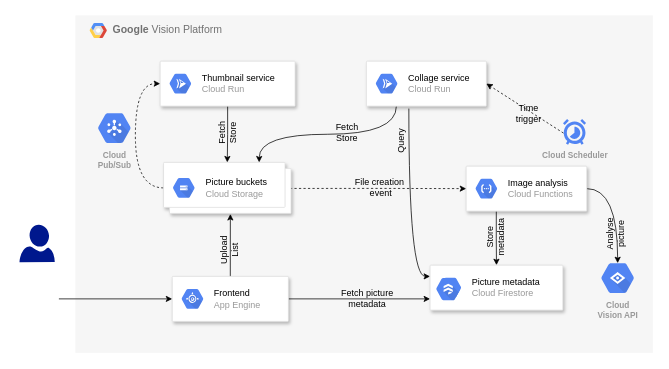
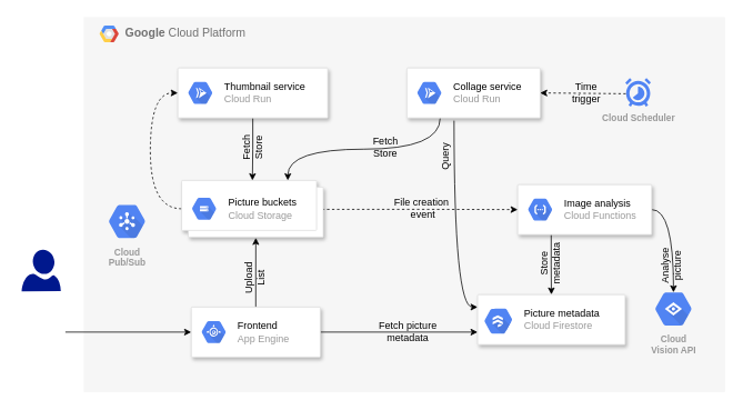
- <mxCell id="2" value="&lt;b&gt;Google &lt;/b&gt;Vision Platform" style="fillColor=#F6F6F6;strokeColor=none;shadow=0;gradientColor=none;fontSize=14;align=left;spacing=10;fontColor=#717171;9E9E9E;verticalAlign=top;spacingTop=-4;fontStyle=0;spacingLeft=40;html=1;" parent="1" vertex="1"><mxGeometry x="100" y="20" width="770" height="450" as="geometry" /></mxCell>
+ <mxCell id="2" value="&lt;b&gt;Google &lt;/b&gt;Cloud Platform" style="fillColor=#F6F6F6;strokeColor=none;shadow=0;gradientColor=none;fontSize=14;align=left;spacing=10;fontColor=#717171;9E9E9E;verticalAlign=top;spacingTop=-4;fontStyle=0;spacingLeft=40;html=1;" parent="1" vertex="1"><mxGeometry x="100" y="20" width="770" height="450" as="geometry" /></mxCell>
- <mxCell id="42" value="Cloud&#10;Pub/Sub" style="html=1;fillColor=#5184F3;strokeColor=none;verticalAlign=top;labelPosition=center;verticalLabelPosition=bottom;align=center;spacingTop=-6;fontSize=11;fontStyle=1;fontColor=#999999;shape=mxgraph.gcp2.hexIcon;prIcon=cloud_pubsub;dashed=1;" parent="1" vertex="1"><mxGeometry x="118.996" y="141" width="66.101" height="58.5" as="geometry" /></mxCell>
+ <mxCell id="42" value="Cloud&#10;Pub/Sub" style="html=1;fillColor=#5184F3;strokeColor=none;verticalAlign=top;labelPosition=center;verticalLabelPosition=bottom;align=center;spacingTop=-6;fontSize=11;fontStyle=1;fontColor=#999999;shape=mxgraph.gcp2.hexIcon;prIcon=cloud_pubsub;dashed=1;" parent="1" vertex="1"><mxGeometry x="118.996" y="236" width="66.101" height="58.5" as="geometry" /></mxCell>
- <mxCell id="37" value="Cloud Scheduler" style="html=1;fillColor=#5184F3;strokeColor=none;verticalAlign=top;labelPosition=center;verticalLabelPosition=bottom;align=center;fontSize=11;fontStyle=1;fontColor=#999999;shape=mxgraph.gcp2.cloud_scheduler" parent="1" vertex="1"><mxGeometry x="750.175" y="158" width="30.75" height="34.5" as="geometry" /></mxCell>
+ <mxCell id="37" value="Cloud Scheduler" style="html=1;fillColor=#5184F3;strokeColor=none;verticalAlign=top;labelPosition=center;verticalLabelPosition=bottom;align=center;fontSize=11;fontStyle=1;fontColor=#999999;shape=mxgraph.gcp2.cloud_scheduler" parent="1" vertex="1"><mxGeometry x="750.175" y="93" width="30.75" height="34.5" as="geometry" /></mxCell>
- <mxCell id="41" value="Cloud&#10;Vision API" style="html=1;fillColor=#5184F3;strokeColor=none;verticalAlign=top;labelPosition=center;verticalLabelPosition=bottom;align=center;spacingTop=-6;fontSize=11;fontStyle=1;fontColor=#999999;shape=mxgraph.gcp2.hexIcon;prIcon=cloud_vision_api;labelBackgroundColor=none;" parent="1" vertex="1"><mxGeometry x="789.995" y="341" width="66.101" height="58.5" as="geometry" /></mxCell>
+ <mxCell id="41" value="Cloud&#10;Vision API" style="html=1;fillColor=#5184F3;strokeColor=none;verticalAlign=top;labelPosition=center;verticalLabelPosition=bottom;align=center;spacingTop=-6;fontSize=11;fontStyle=1;fontColor=#999999;shape=mxgraph.gcp2.hexIcon;prIcon=cloud_vision_api;labelBackgroundColor=none;" parent="1" vertex="1"><mxGeometry x="774.995" y="341" width="66.101" height="58.5" as="geometry" /></mxCell>
